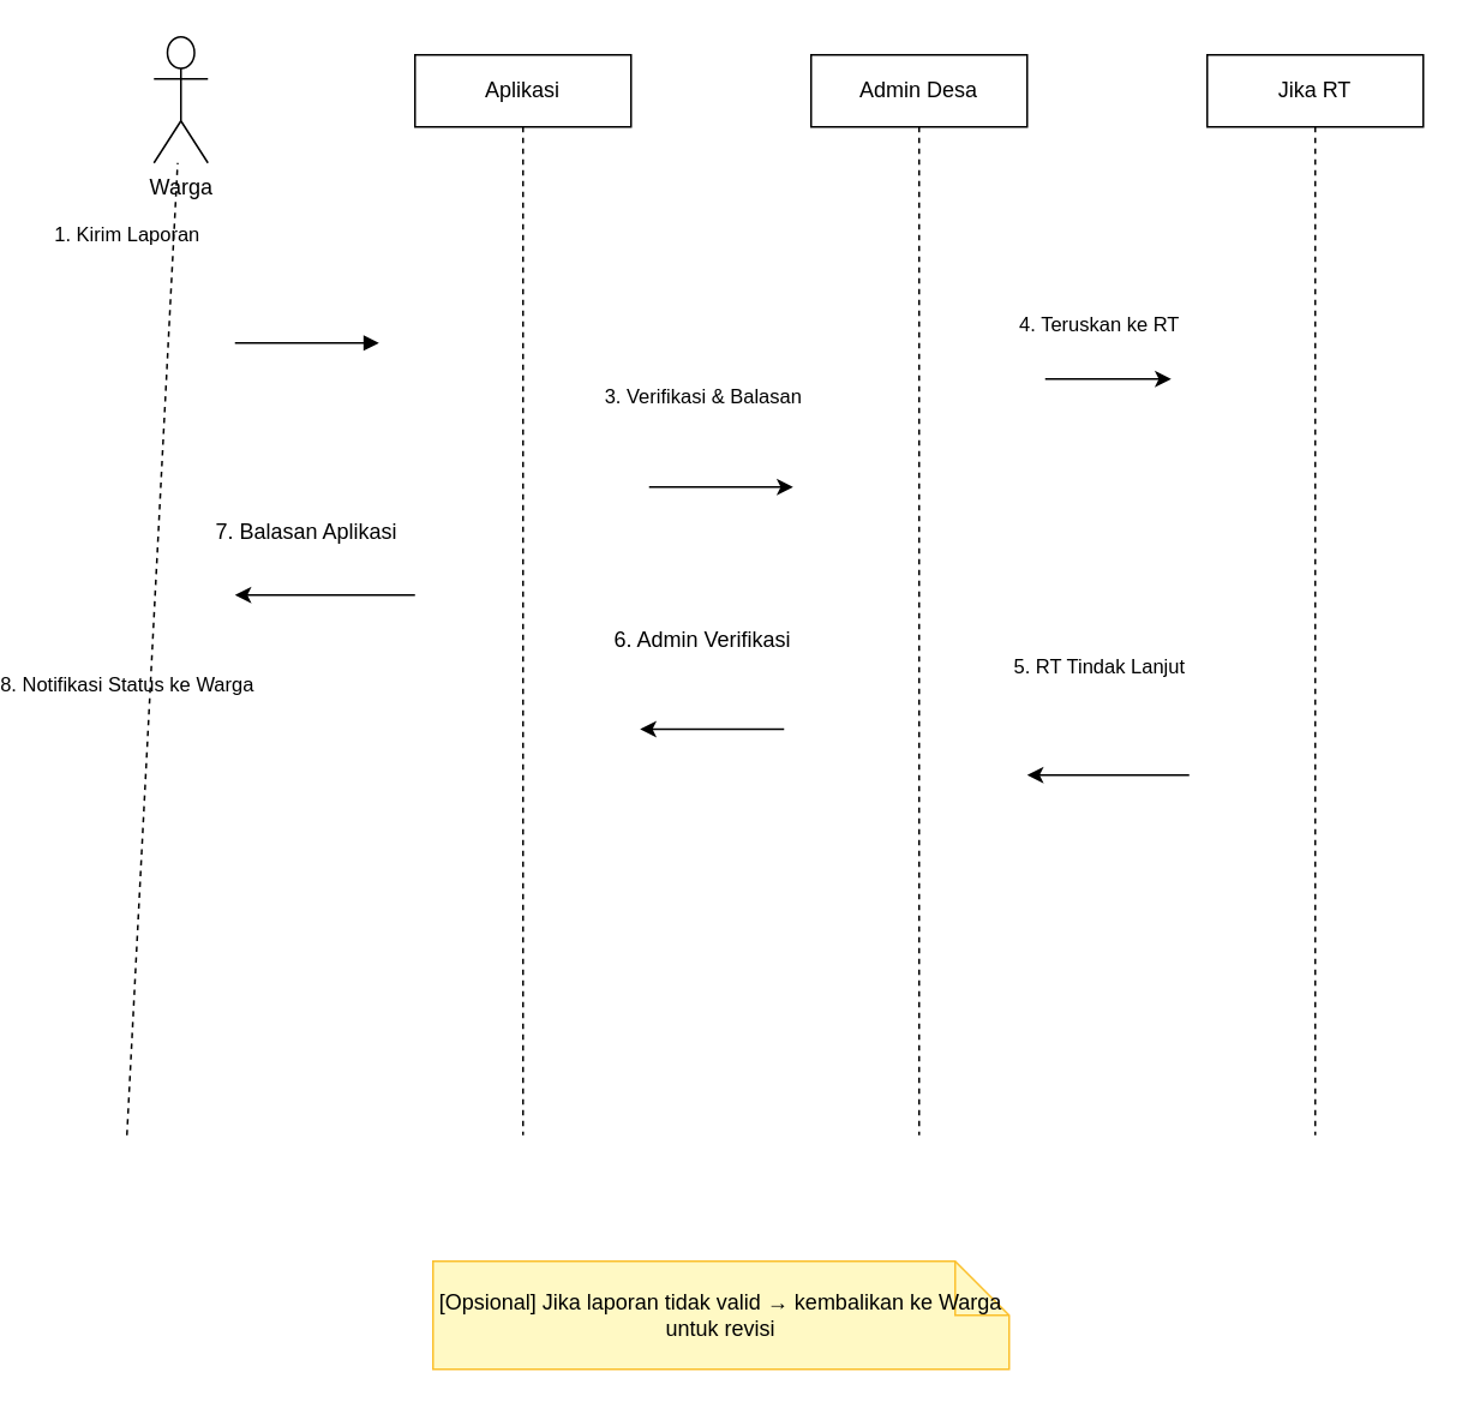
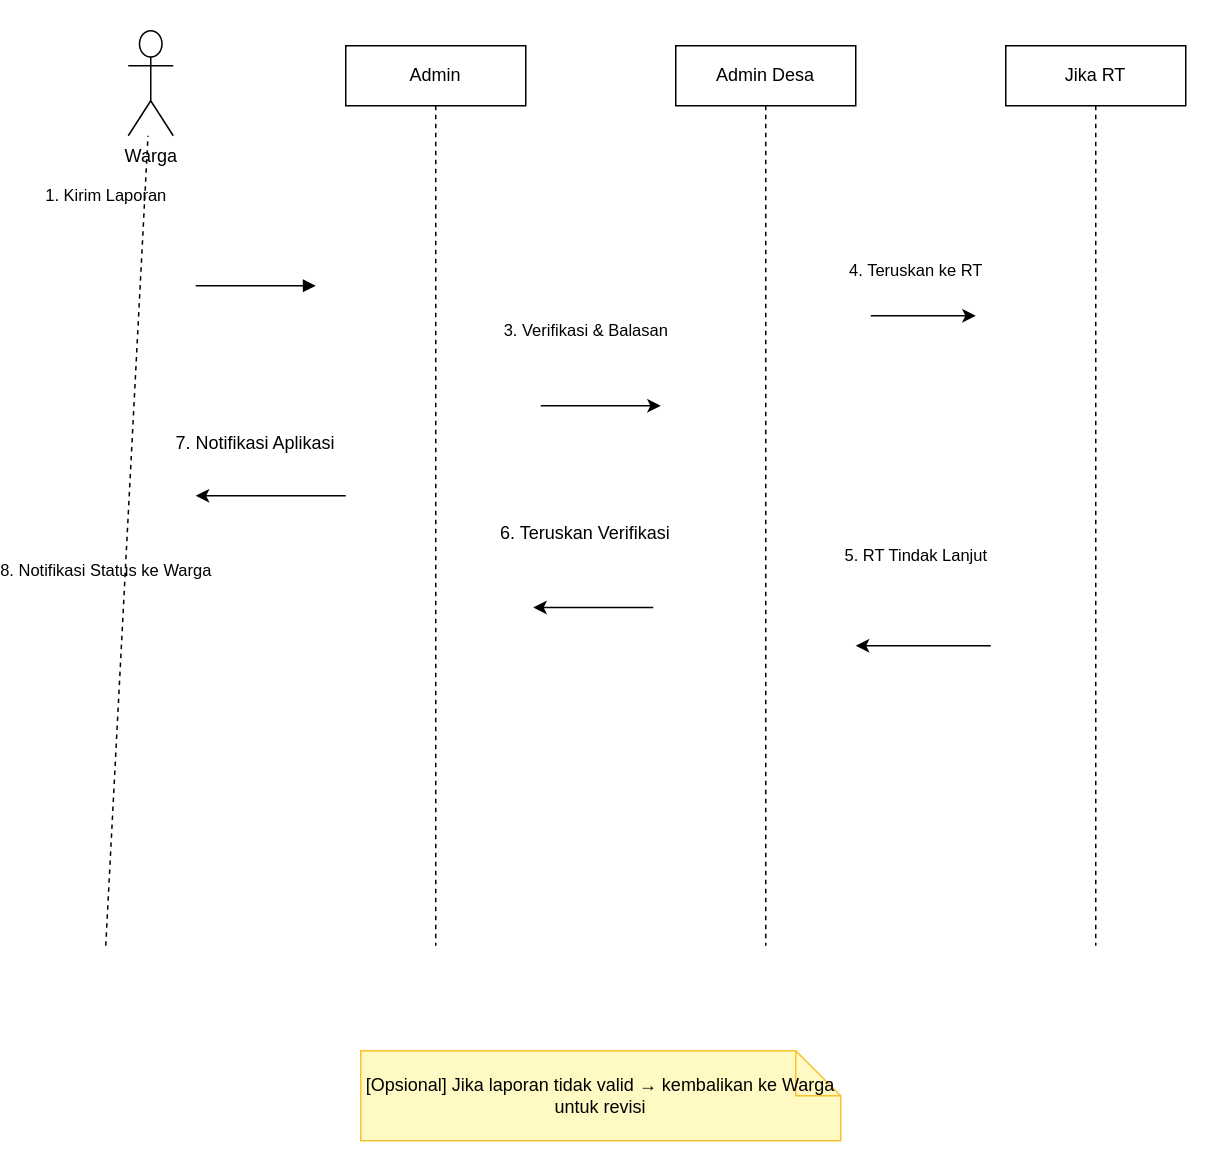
- <mxCell id="2" value="Aplikasi" style="shape=umlLifeline;whiteSpace=wrap;" vertex="1" parent="1"><mxGeometry x="220" y="30" width="120" height="600" as="geometry" /></mxCell>
+ <mxCell id="2" value="Admin" style="shape=umlLifeline;whiteSpace=wrap;" vertex="1" parent="1"><mxGeometry x="220" y="30" width="120" height="600" as="geometry" /></mxCell>
- <mxCell id="17" value="7. Balasan Aplikasi" style="text;strokeColor=none;align=center;fillColor=none;html=1;verticalAlign=middle;whiteSpace=wrap;rounded=0;" vertex="1" parent="1"><mxGeometry x="20" y="280" width="280" height="30" as="geometry" /></mxCell>
+ <mxCell id="17" value="7. Notifikasi Aplikasi" style="text;strokeColor=none;align=center;fillColor=none;html=1;verticalAlign=middle;whiteSpace=wrap;rounded=0;" vertex="1" parent="1"><mxGeometry x="20" y="280" width="280" height="30" as="geometry" /></mxCell>
- <mxCell id="22" value="6. Admin Verifikasi" style="text;strokeColor=none;align=center;fillColor=none;html=1;verticalAlign=middle;whiteSpace=wrap;rounded=0;" vertex="1" parent="1"><mxGeometry x="280" y="340" width="200" height="30" as="geometry" /></mxCell>
+ <mxCell id="22" value="6. Teruskan Verifikasi" style="text;strokeColor=none;align=center;fillColor=none;html=1;verticalAlign=middle;whiteSpace=wrap;rounded=0;" vertex="1" parent="1"><mxGeometry x="280" y="340" width="200" height="30" as="geometry" /></mxCell>
